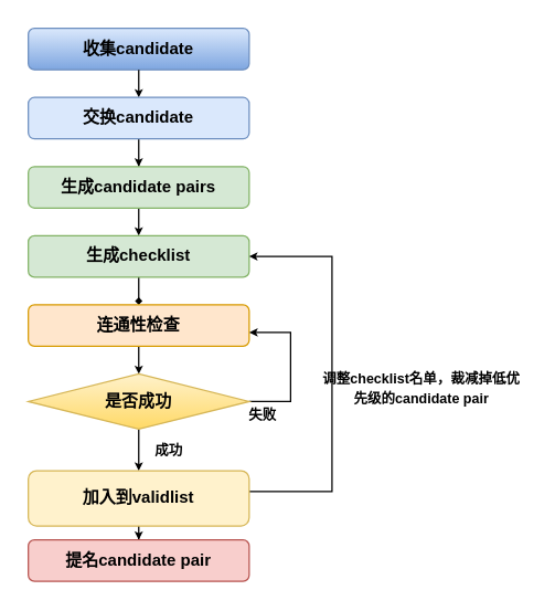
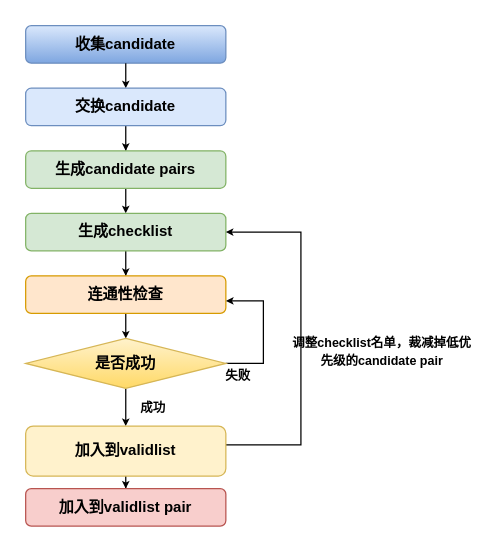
- <mxCell id="8" style="edgeStyle=orthogonalEdgeStyle;rounded=0;orthogonalLoop=1;jettySize=auto;html=1;entryX=0.5;entryY=0;entryDx=0;entryDy=0;endSize=3;endArrow=diamond;" edge="1" parent="1" source="9" target="11"><mxGeometry relative="1" as="geometry" /></mxCell>
+ <mxCell id="8" style="edgeStyle=orthogonalEdgeStyle;rounded=0;orthogonalLoop=1;jettySize=auto;html=1;entryX=0.5;entryY=0;entryDx=0;entryDy=0;endSize=3;" edge="1" parent="1" source="9" target="11"><mxGeometry relative="1" as="geometry" /></mxCell>
- <mxCell id="18" value="&lt;b&gt;提名candidate pair&lt;/b&gt;" style="rounded=1;whiteSpace=wrap;html=1;fillColor=#f8cecc;strokeColor=#b85450;" vertex="1" parent="1"><mxGeometry x="20" y="390" width="160" height="30" as="geometry" /></mxCell>
+ <mxCell id="18" value="&lt;b&gt;加入到validlist pair&lt;/b&gt;" style="rounded=1;whiteSpace=wrap;html=1;fillColor=#f8cecc;strokeColor=#b85450;" vertex="1" parent="1"><mxGeometry x="20" y="390" width="160" height="30" as="geometry" /></mxCell>
